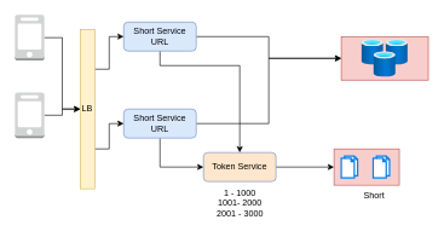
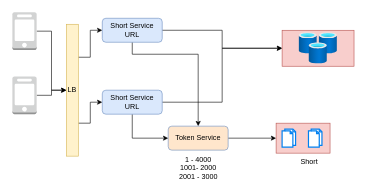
- <mxCell id="25" value="1 - 1000&lt;br&gt;1001- 2000&lt;br&gt;2001 - 3000" style="text;html=1;align=center;verticalAlign=middle;resizable=0;points=[];autosize=1;strokeColor=none;fillColor=none;" vertex="1" parent="1"><mxGeometry x="290" y="255" width="80" height="50" as="geometry" /></mxCell>
+ <mxCell id="25" value="1 - 4000&lt;br&gt;1001- 2000&lt;br&gt;2001 - 3000" style="text;html=1;align=center;verticalAlign=middle;resizable=0;points=[];autosize=1;strokeColor=none;fillColor=none;" vertex="1" parent="1"><mxGeometry x="290" y="255" width="80" height="50" as="geometry" /></mxCell>
